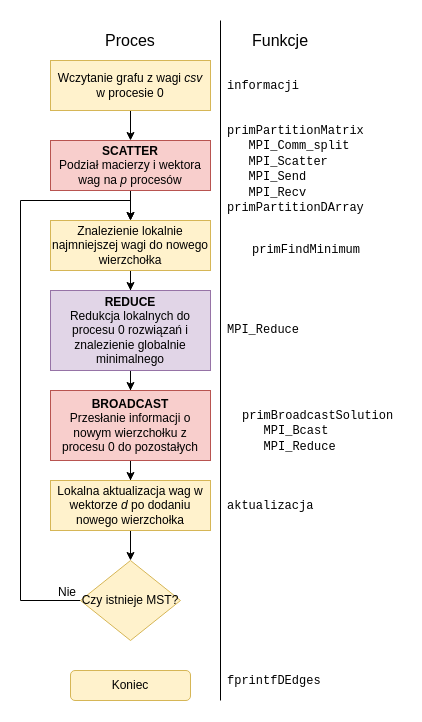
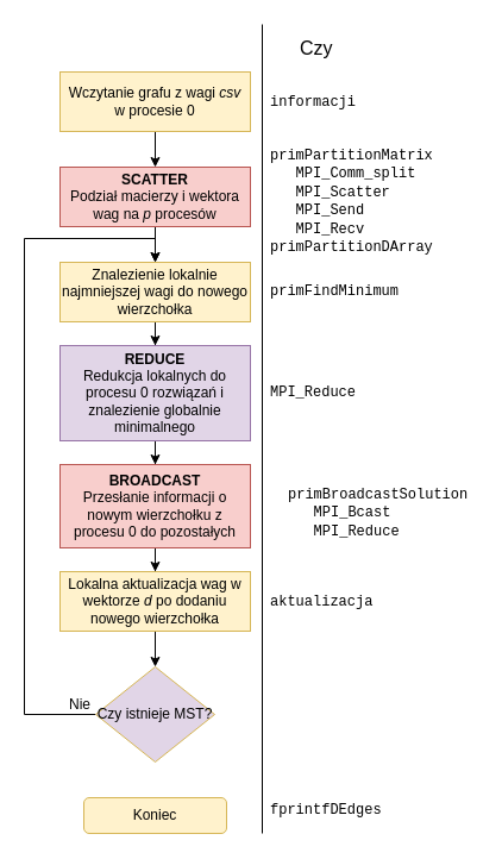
- <mxCell id="19" value="&lt;font style=&quot;font-size: 16px&quot;&gt;Proces&lt;/font&gt;" style="text;html=1;resizable=0;points=[];autosize=1;align=left;verticalAlign=top;spacingTop=-4;" vertex="1" parent="1"><mxGeometry x="103" y="28" width="70" height="20" as="geometry" /></mxCell>
- <mxCell id="20" value="&lt;font style=&quot;font-size: 16px&quot;&gt;Funkcje&lt;/font&gt;" style="text;html=1;resizable=0;points=[];autosize=1;align=left;verticalAlign=top;spacingTop=-4;" vertex="1" parent="1"><mxGeometry x="250" y="28" width="70" height="20" as="geometry" /></mxCell>
+ <mxCell id="20" value="&lt;font style=&quot;font-size: 16px&quot;&gt;Czy&lt;/font&gt;" style="text;html=1;resizable=0;points=[];autosize=1;align=left;verticalAlign=top;spacingTop=-4;" vertex="1" parent="1"><mxGeometry x="250" y="28" width="70" height="20" as="geometry" /></mxCell>
- <mxCell id="22" value="&lt;font face=&quot;Courier New&quot;&gt;primFindMinimum&lt;/font&gt;" style="text;html=1;resizable=0;points=[];autosize=1;align=left;verticalAlign=top;spacingTop=-4;" vertex="1" parent="1"><mxGeometry x="250" y="239" width="120" height="20" as="geometry" /></mxCell>
+ <mxCell id="22" value="&lt;font face=&quot;Courier New&quot;&gt;primFindMinimum&lt;/font&gt;" style="text;html=1;resizable=0;points=[];autosize=1;align=left;verticalAlign=top;spacingTop=-4;" vertex="1" parent="1"><mxGeometry x="225" y="234" width="120" height="20" as="geometry" /></mxCell>
- <mxCell id="15" value="Czy istnieje MST?" style="rhombus;whiteSpace=wrap;html=1;fillColor=#fff2cc;strokeColor=#d6b656;" vertex="1" parent="1"><mxGeometry x="80" y="560" width="100" height="80" as="geometry" /></mxCell>
+ <mxCell id="15" value="Czy istnieje MST?" style="rhombus;whiteSpace=wrap;html=1;fillColor=#e1d5e7;strokeColor=#d6b656;" vertex="1" parent="1"><mxGeometry x="80" y="560" width="100" height="80" as="geometry" /></mxCell>
